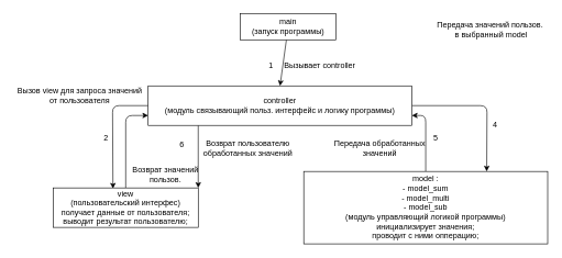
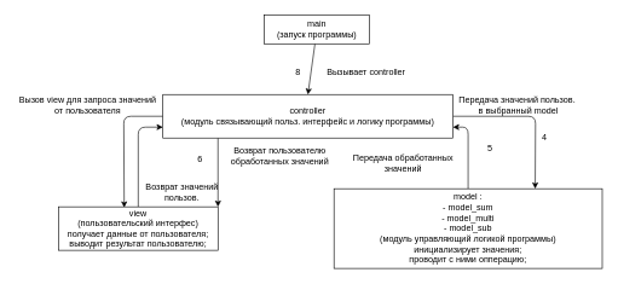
- <mxCell id="15" value="Передача значений пользов.&amp;nbsp; &lt;br&gt;в выбранный model" style="text;html=1;align=center;verticalAlign=middle;resizable=0;points=[];autosize=1;strokeColor=none;fillColor=none;" vertex="1" parent="1"><mxGeometry x="654" y="30" width="180" height="30" as="geometry" /></mxCell>
+ <mxCell id="15" value="Передача значений пользов.&amp;nbsp; &lt;br&gt;в выбранный model" style="text;html=1;align=center;verticalAlign=middle;resizable=0;points=[];autosize=1;strokeColor=none;fillColor=none;" vertex="1" parent="1"><mxGeometry x="624" y="130" width="180" height="30" as="geometry" /></mxCell>
- <mxCell id="18" value="1" style="text;html=1;align=center;verticalAlign=middle;resizable=0;points=[];autosize=1;strokeColor=none;fillColor=none;" vertex="1" parent="1"><mxGeometry x="400" y="90" width="20" height="20" as="geometry" /></mxCell>
+ <mxCell id="18" value="8" style="text;html=1;align=center;verticalAlign=middle;resizable=0;points=[];autosize=1;strokeColor=none;fillColor=none;" vertex="1" parent="1"><mxGeometry x="400" y="90" width="20" height="20" as="geometry" /></mxCell>
- <mxCell id="12" value="Вызывает controller" style="text;html=1;align=center;verticalAlign=middle;resizable=0;points=[];autosize=1;strokeColor=none;fillColor=none;" vertex="1" parent="1"><mxGeometry x="424" y="90" width="120" height="20" as="geometry" /></mxCell>
+ <mxCell id="12" value="Вызывает controller" style="text;html=1;align=center;verticalAlign=middle;resizable=0;points=[];autosize=1;strokeColor=none;fillColor=none;" vertex="1" parent="1"><mxGeometry x="444" y="90" width="120" height="20" as="geometry" /></mxCell>
- <mxCell id="19" value="2" style="text;html=1;align=center;verticalAlign=middle;resizable=0;points=[];autosize=1;strokeColor=none;fillColor=none;" vertex="1" parent="1"><mxGeometry x="150" y="200" width="20" height="20" as="geometry" /></mxCell>
- <mxCell id="21" value="5" style="text;html=1;align=center;verticalAlign=middle;resizable=0;points=[];autosize=1;strokeColor=none;fillColor=none;" vertex="1" parent="1"><mxGeometry x="650" y="200" width="20" height="20" as="geometry" /></mxCell>
+ <mxCell id="21" value="5" style="text;html=1;align=center;verticalAlign=middle;resizable=0;points=[];autosize=1;strokeColor=none;fillColor=none;" vertex="1" parent="1"><mxGeometry x="665" y="195" width="20" height="20" as="geometry" /></mxCell>
- <mxCell id="17" value="Возврат пользователю &lt;br&gt;обработанных значений" style="text;html=1;align=center;verticalAlign=middle;resizable=0;points=[];autosize=1;strokeColor=none;fillColor=none;" vertex="1" parent="1"><mxGeometry x="300" y="210" width="150" height="30" as="geometry" /></mxCell>
+ <mxCell id="17" value="Возврат пользователю &lt;br&gt;обработанных значений" style="text;html=1;align=center;verticalAlign=middle;resizable=0;points=[];autosize=1;strokeColor=none;fillColor=none;" vertex="1" parent="1"><mxGeometry x="310" y="200" width="150" height="30" as="geometry" /></mxCell>
- <mxCell id="16" value="Передача обработанных &lt;br&gt;значений" style="text;html=1;align=center;verticalAlign=middle;resizable=0;points=[];autosize=1;strokeColor=none;fillColor=none;" vertex="1" parent="1"><mxGeometry x="500" y="210" width="150" height="30" as="geometry" /></mxCell>
+ <mxCell id="16" value="Передача обработанных &lt;br&gt;значений" style="text;html=1;align=center;verticalAlign=middle;resizable=0;points=[];autosize=1;strokeColor=none;fillColor=none;" vertex="1" parent="1"><mxGeometry x="480" y="210" width="150" height="30" as="geometry" /></mxCell>
